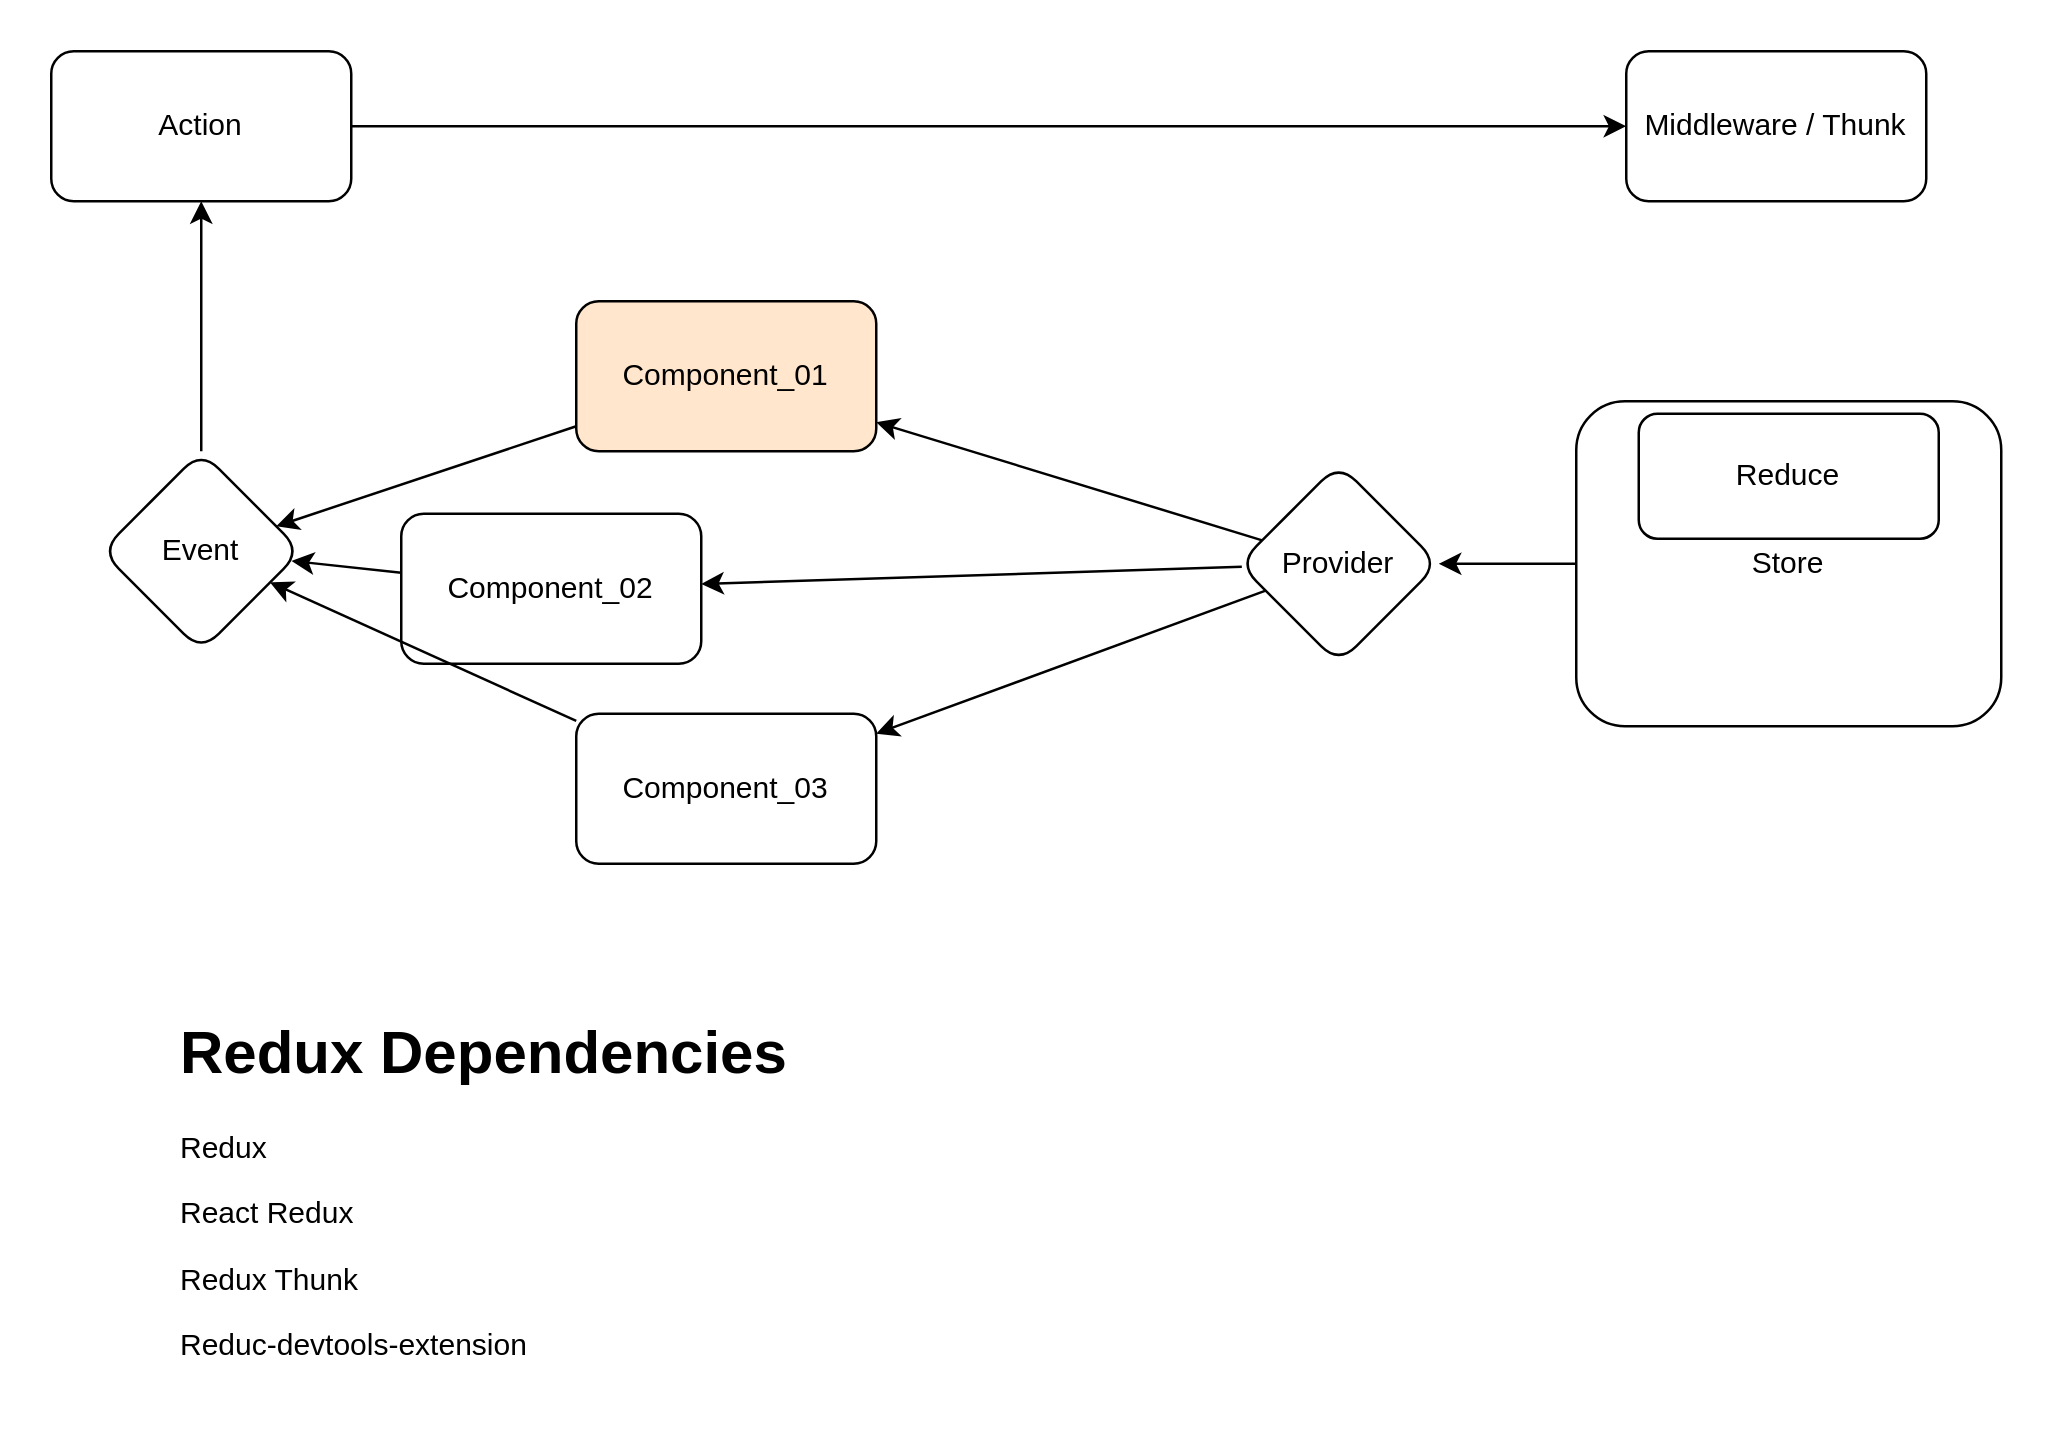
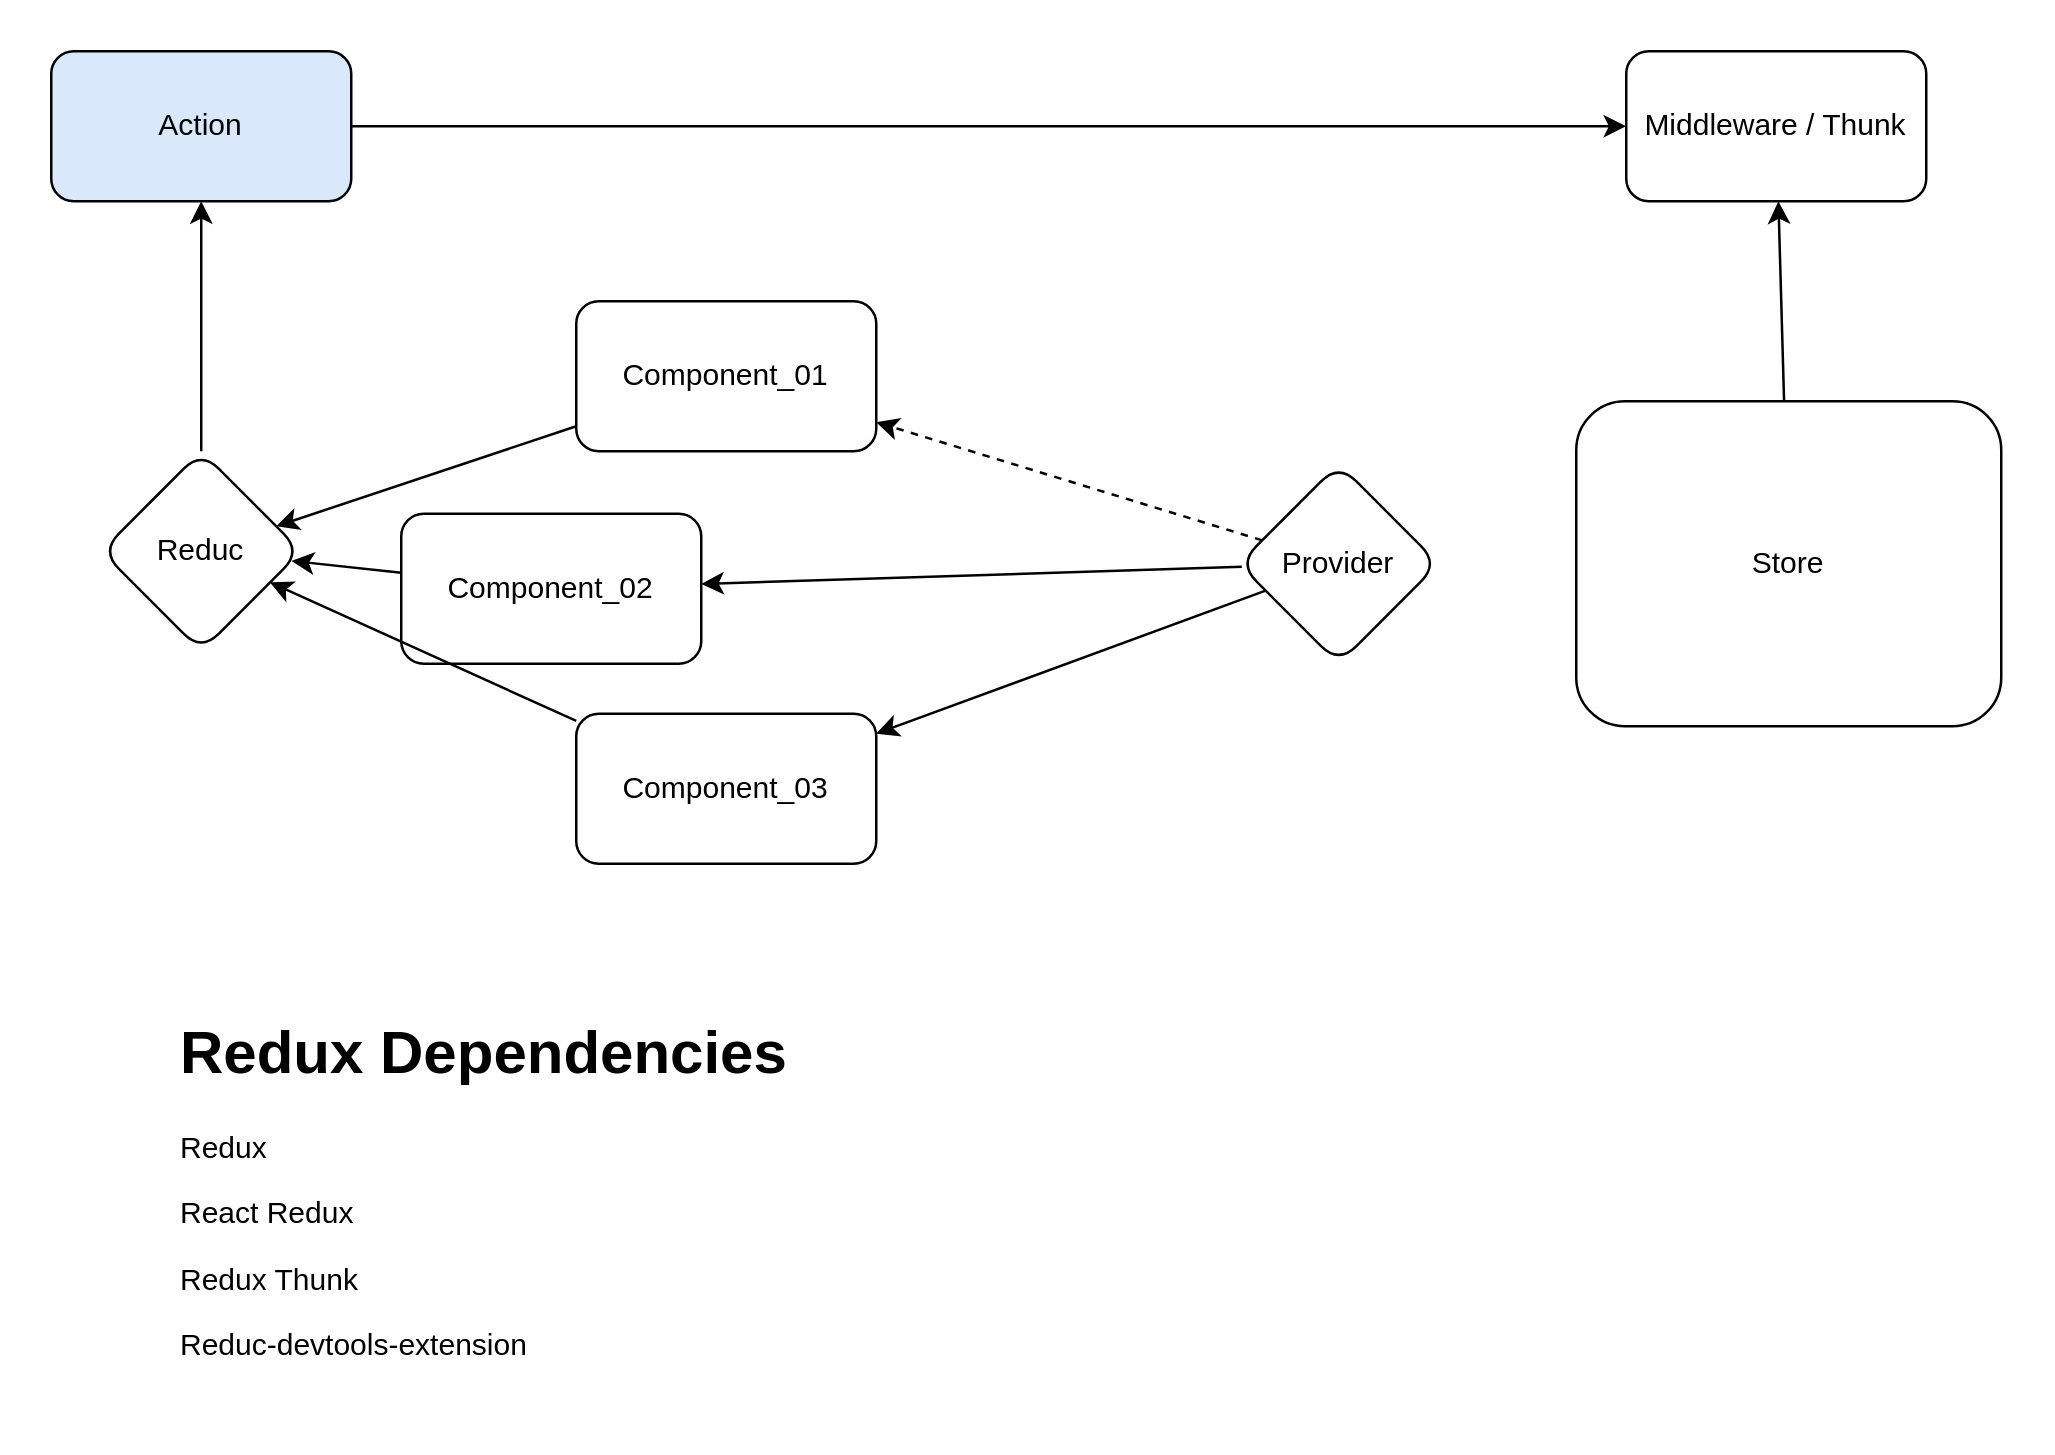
- <mxCell id="18" value="Action" style="whiteSpace=wrap;html=1;rounded=1;" vertex="1" parent="1"><mxGeometry x="20" y="20" width="120" height="60" as="geometry" /></mxCell>
+ <mxCell id="18" value="Action" style="whiteSpace=wrap;html=1;rounded=1;fillColor=#dae8fc;" vertex="1" parent="1"><mxGeometry x="20" y="20" width="120" height="60" as="geometry" /></mxCell>
- <mxCell id="10" value="Component_01" style="whiteSpace=wrap;html=1;rounded=1;fillColor=#ffe6cc;" vertex="1" parent="1"><mxGeometry x="230" y="120" width="120" height="60" as="geometry" /></mxCell>
+ <mxCell id="10" value="Component_01" style="whiteSpace=wrap;html=1;rounded=1;" vertex="1" parent="1"><mxGeometry x="230" y="120" width="120" height="60" as="geometry" /></mxCell>
- <mxCell id="4" value="Reduce" style="rounded=1;whiteSpace=wrap;html=1;" vertex="1" parent="1"><mxGeometry x="655" y="165" width="120" height="50" as="geometry" /></mxCell>
- <mxCell id="5" value="" style="edgeStyle=none;html=1;" edge="1" parent="1" source="8" target="10"><mxGeometry relative="1" as="geometry" /></mxCell>
+ <mxCell id="5" value="" style="edgeStyle=none;html=1;dashed=1;" edge="1" parent="1" source="8" target="10"><mxGeometry relative="1" as="geometry" /></mxCell>
- <mxCell id="16" value="Event" style="rhombus;whiteSpace=wrap;html=1;rounded=1;" vertex="1" parent="1"><mxGeometry x="40" y="180" width="80" height="80" as="geometry" /></mxCell>
+ <mxCell id="16" value="Reduc" style="rhombus;whiteSpace=wrap;html=1;rounded=1;" vertex="1" parent="1"><mxGeometry x="40" y="180" width="80" height="80" as="geometry" /></mxCell>
- <mxCell id="2" value="" style="edgeStyle=none;html=1;" edge="1" parent="1" source="3" target="8"><mxGeometry relative="1" as="geometry" /></mxCell>
+ <mxCell id="2" value="" style="edgeStyle=none;html=1;" edge="1" parent="1" source="3" target="19"><mxGeometry relative="1" as="geometry" /></mxCell>
